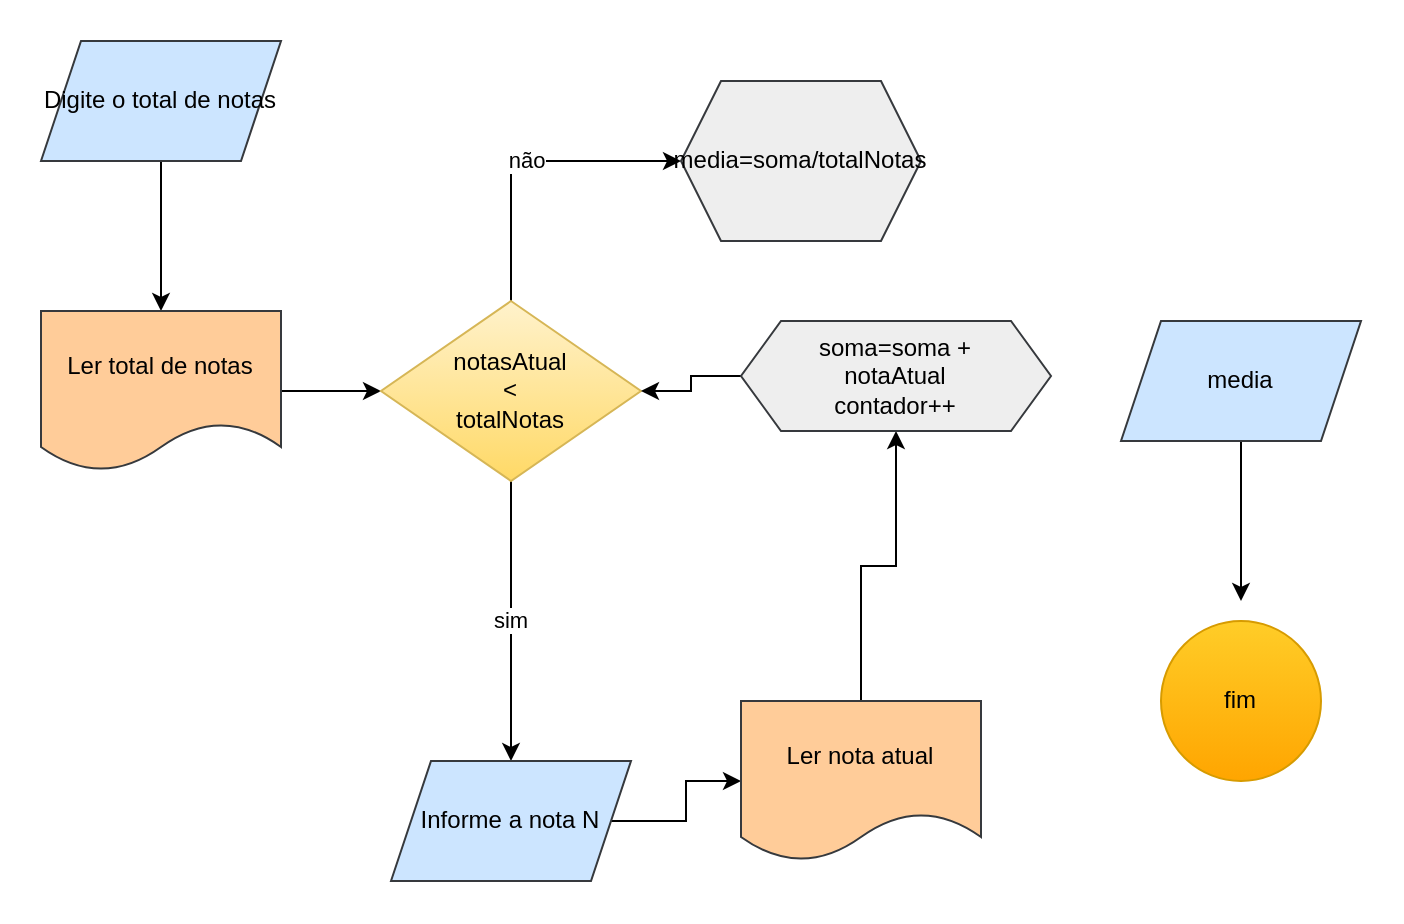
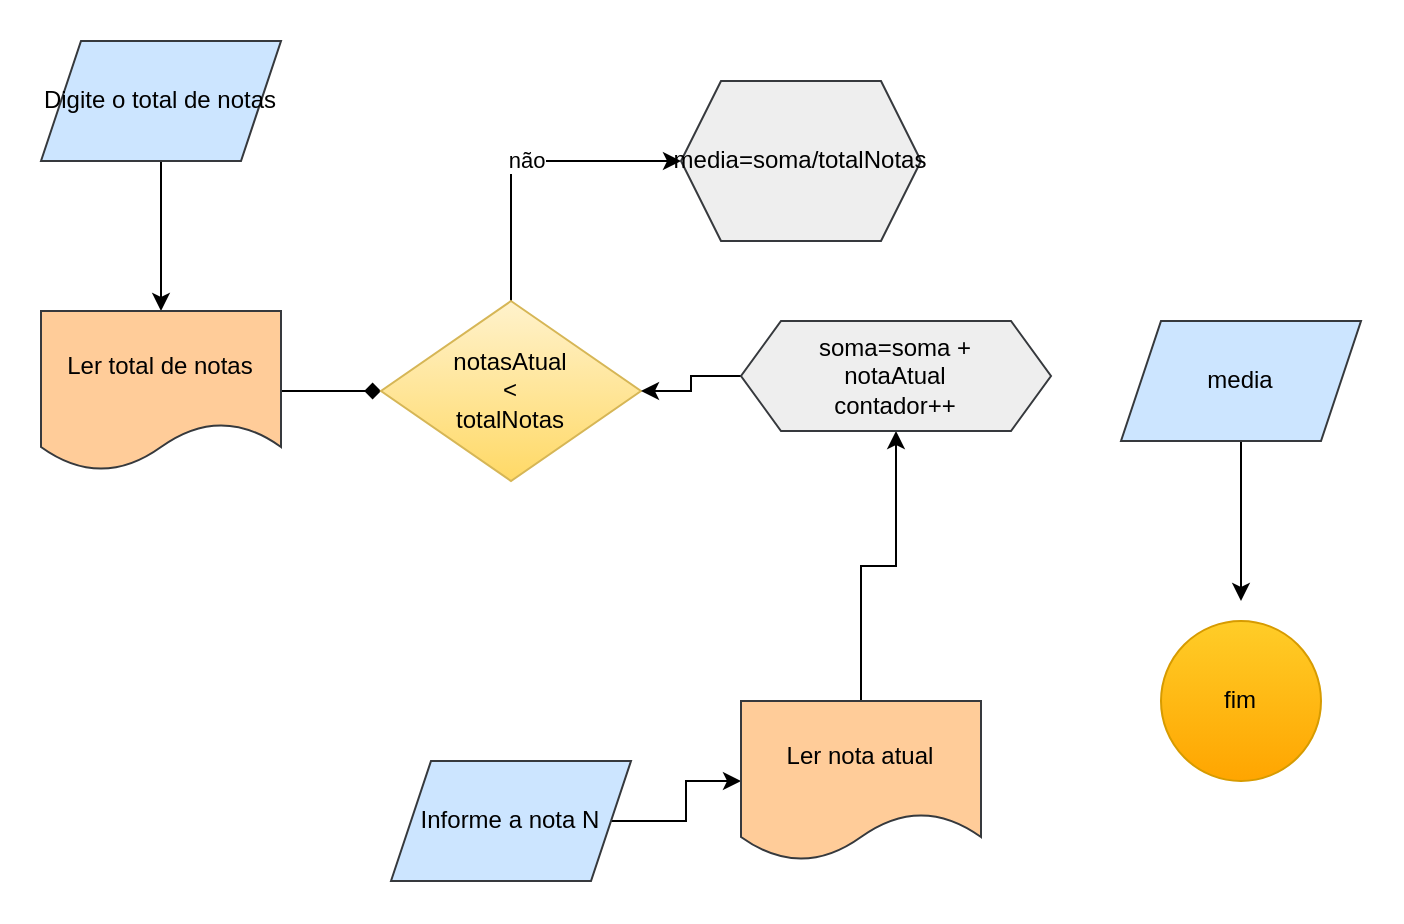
- <mxCell id="5" style="edgeStyle=orthogonalEdgeStyle;rounded=0;orthogonalLoop=1;jettySize=auto;html=1;entryX=0;entryY=0.5;entryDx=0;entryDy=0;" edge="1" parent="1" source="6" target="9"><mxGeometry relative="1" as="geometry" /></mxCell>
+ <mxCell id="5" style="edgeStyle=orthogonalEdgeStyle;rounded=0;orthogonalLoop=1;jettySize=auto;html=1;entryX=0;entryY=0.5;entryDx=0;entryDy=0;endArrow=diamond;" edge="1" parent="1" source="6" target="9"><mxGeometry relative="1" as="geometry" /></mxCell>
- <mxCell id="7" value="sim" style="edgeStyle=orthogonalEdgeStyle;rounded=0;orthogonalLoop=1;jettySize=auto;html=1;" edge="1" parent="1" source="9" target="11"><mxGeometry relative="1" as="geometry" /></mxCell>
